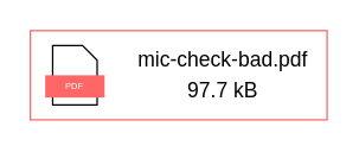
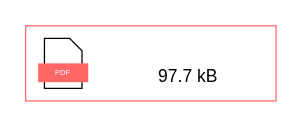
- <mxCell id="5" value="mic-check-bad.pdf" style="whiteSpace=wrap;html=1;fontSize=14;strokeColor=none;fillColor=none;" parent="1" vertex="1"><mxGeometry x="80" y="30" width="140" height="20" as="geometry" /></mxCell>
